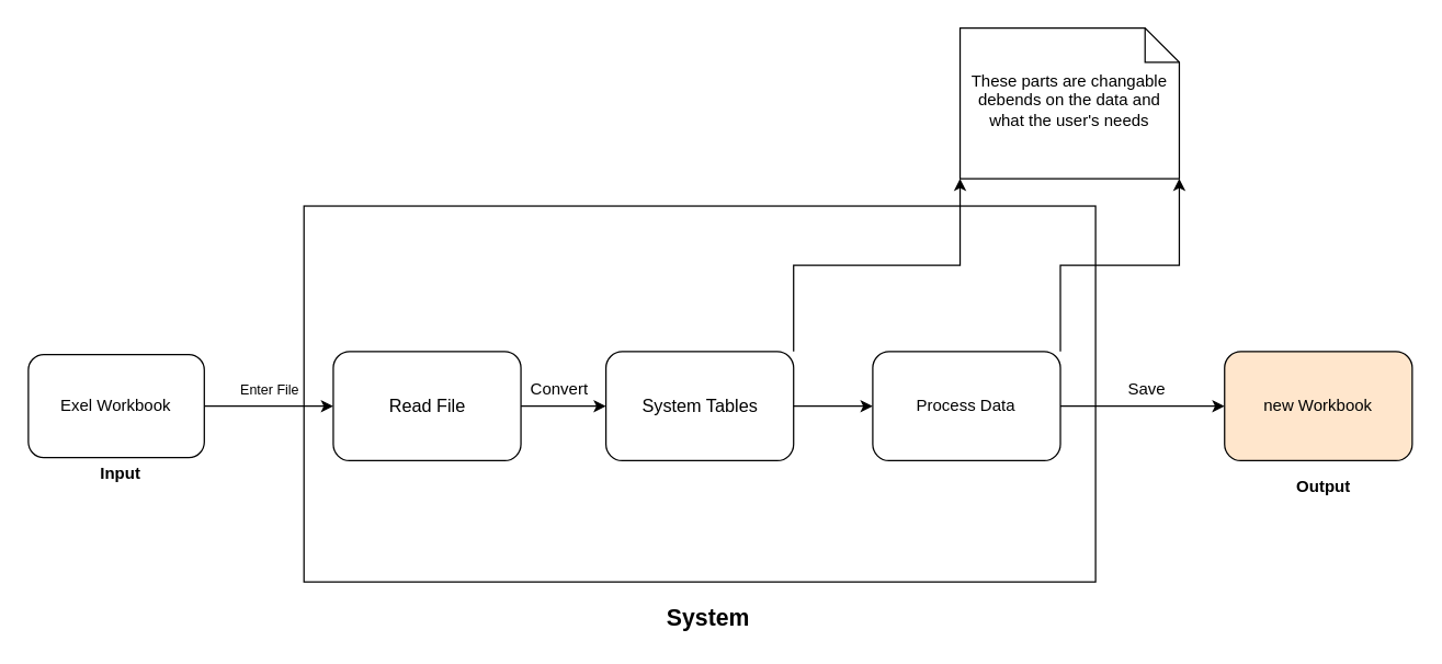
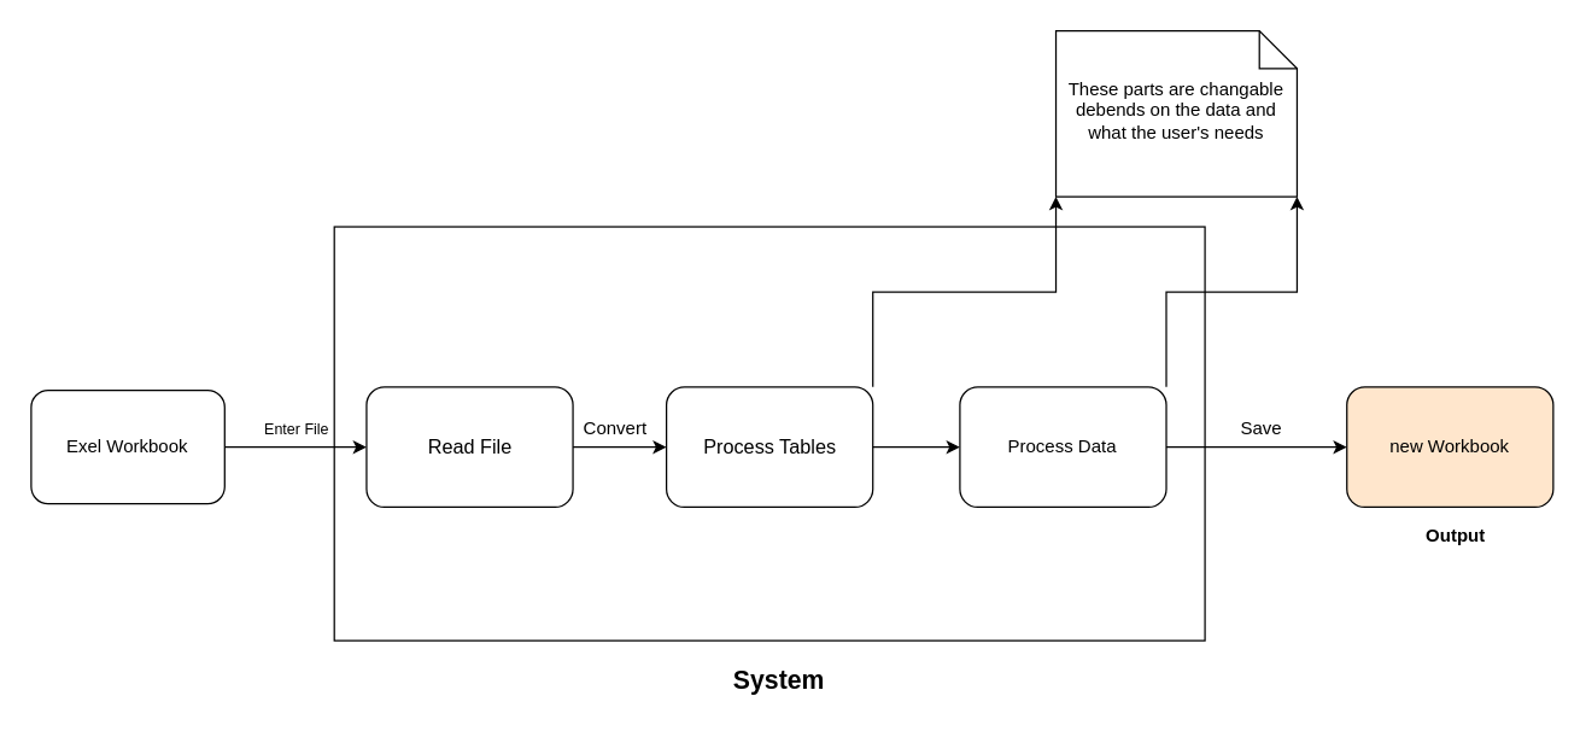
- <mxCell id="4" value="&lt;span style=&quot;font-size: 13px&quot;&gt;System Tables&lt;/span&gt;" style="rounded=1;whiteSpace=wrap;html=1;" parent="2" vertex="1"><mxGeometry x="421.547" y="106.286" width="136.949" height="79.714" as="geometry" /></mxCell>
+ <mxCell id="4" value="&lt;span style=&quot;font-size: 13px&quot;&gt;Process Tables&lt;/span&gt;" style="rounded=1;whiteSpace=wrap;html=1;" parent="2" vertex="1"><mxGeometry x="421.547" y="106.286" width="136.949" height="79.714" as="geometry" /></mxCell>
- <mxCell id="12" value="&lt;b&gt;Input&lt;/b&gt;" style="text;html=1;align=center;verticalAlign=middle;resizable=0;points=[];autosize=1;" parent="2" vertex="1"><mxGeometry x="47.076" y="186" width="40" height="20" as="geometry" /></mxCell>
